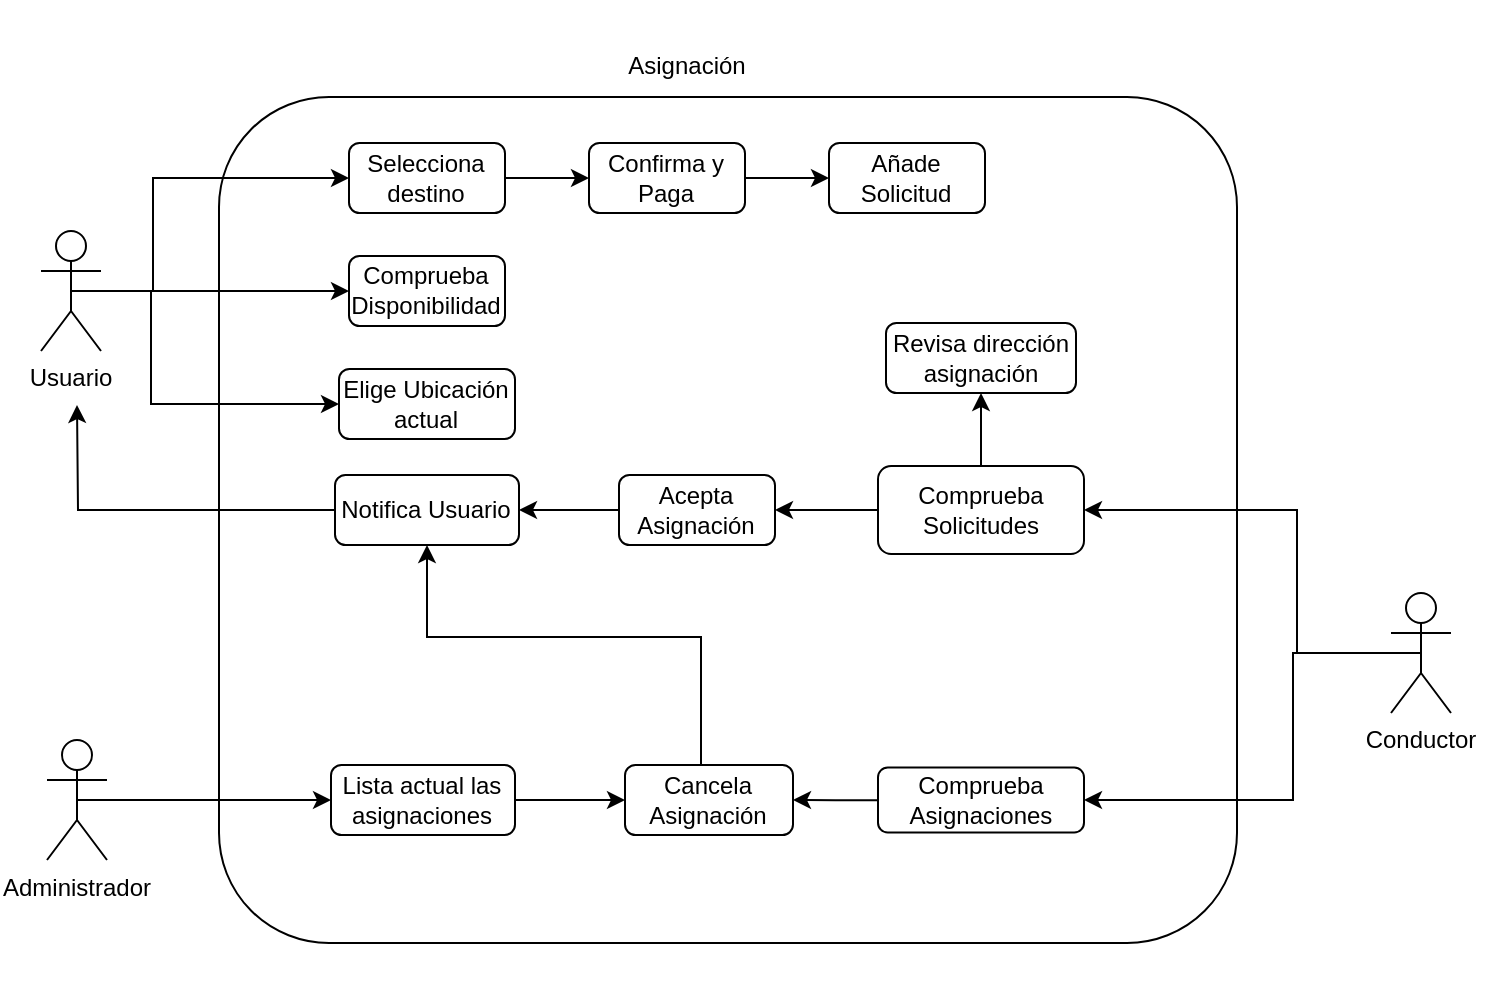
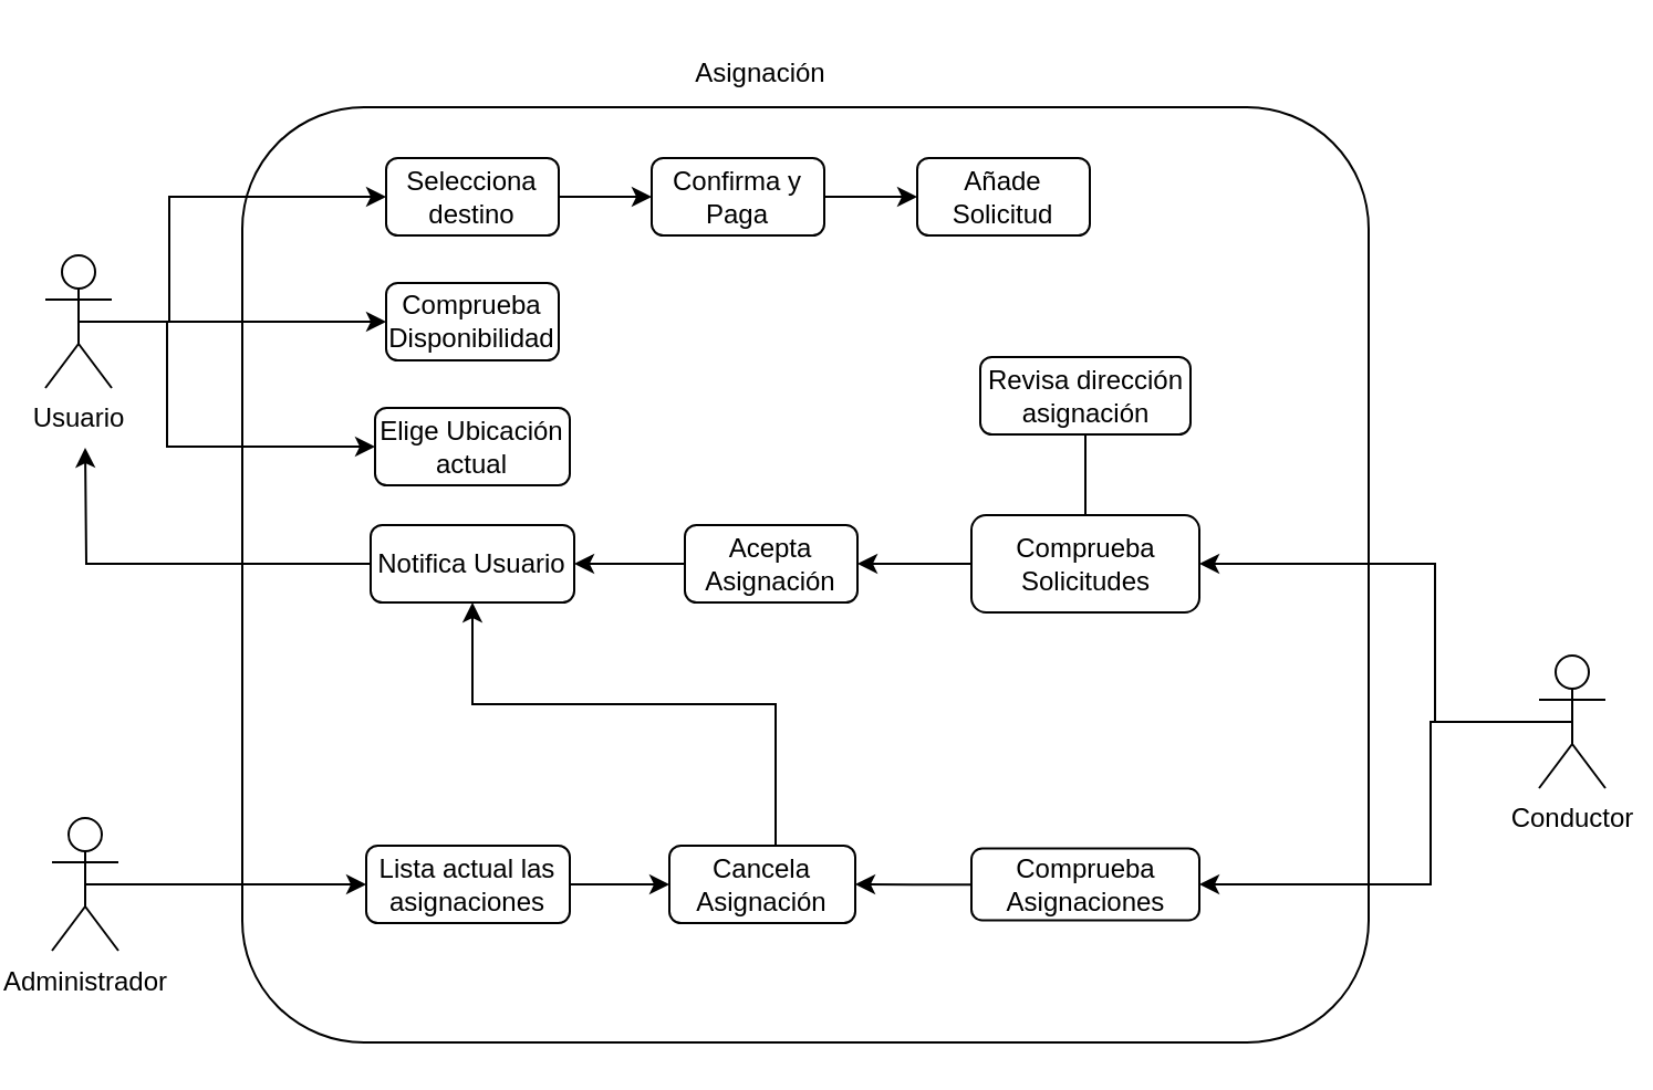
- <mxCell id="19" style="edgeStyle=orthogonalEdgeStyle;rounded=0;orthogonalLoop=1;jettySize=auto;html=1;entryX=0.5;entryY=1;entryDx=0;entryDy=0;" edge="1" parent="1" source="20" target="25"><mxGeometry relative="1" as="geometry" /></mxCell>
+ <mxCell id="19" style="edgeStyle=orthogonalEdgeStyle;rounded=0;orthogonalLoop=1;jettySize=auto;html=1;entryX=0.5;entryY=1;entryDx=0;entryDy=0;endArrow=none;" edge="1" parent="1" source="20" target="25"><mxGeometry relative="1" as="geometry" /></mxCell>
- <mxCell id="27" value="Cancela Asignación" style="rounded=1;whiteSpace=wrap;html=1;" vertex="1" parent="1"><mxGeometry x="312" y="382" width="84" height="35" as="geometry" /></mxCell>
+ <mxCell id="27" value="Cancela Asignación" style="rounded=1;whiteSpace=wrap;html=1;" vertex="1" parent="1"><mxGeometry x="302" y="382" width="84" height="35" as="geometry" /></mxCell>
